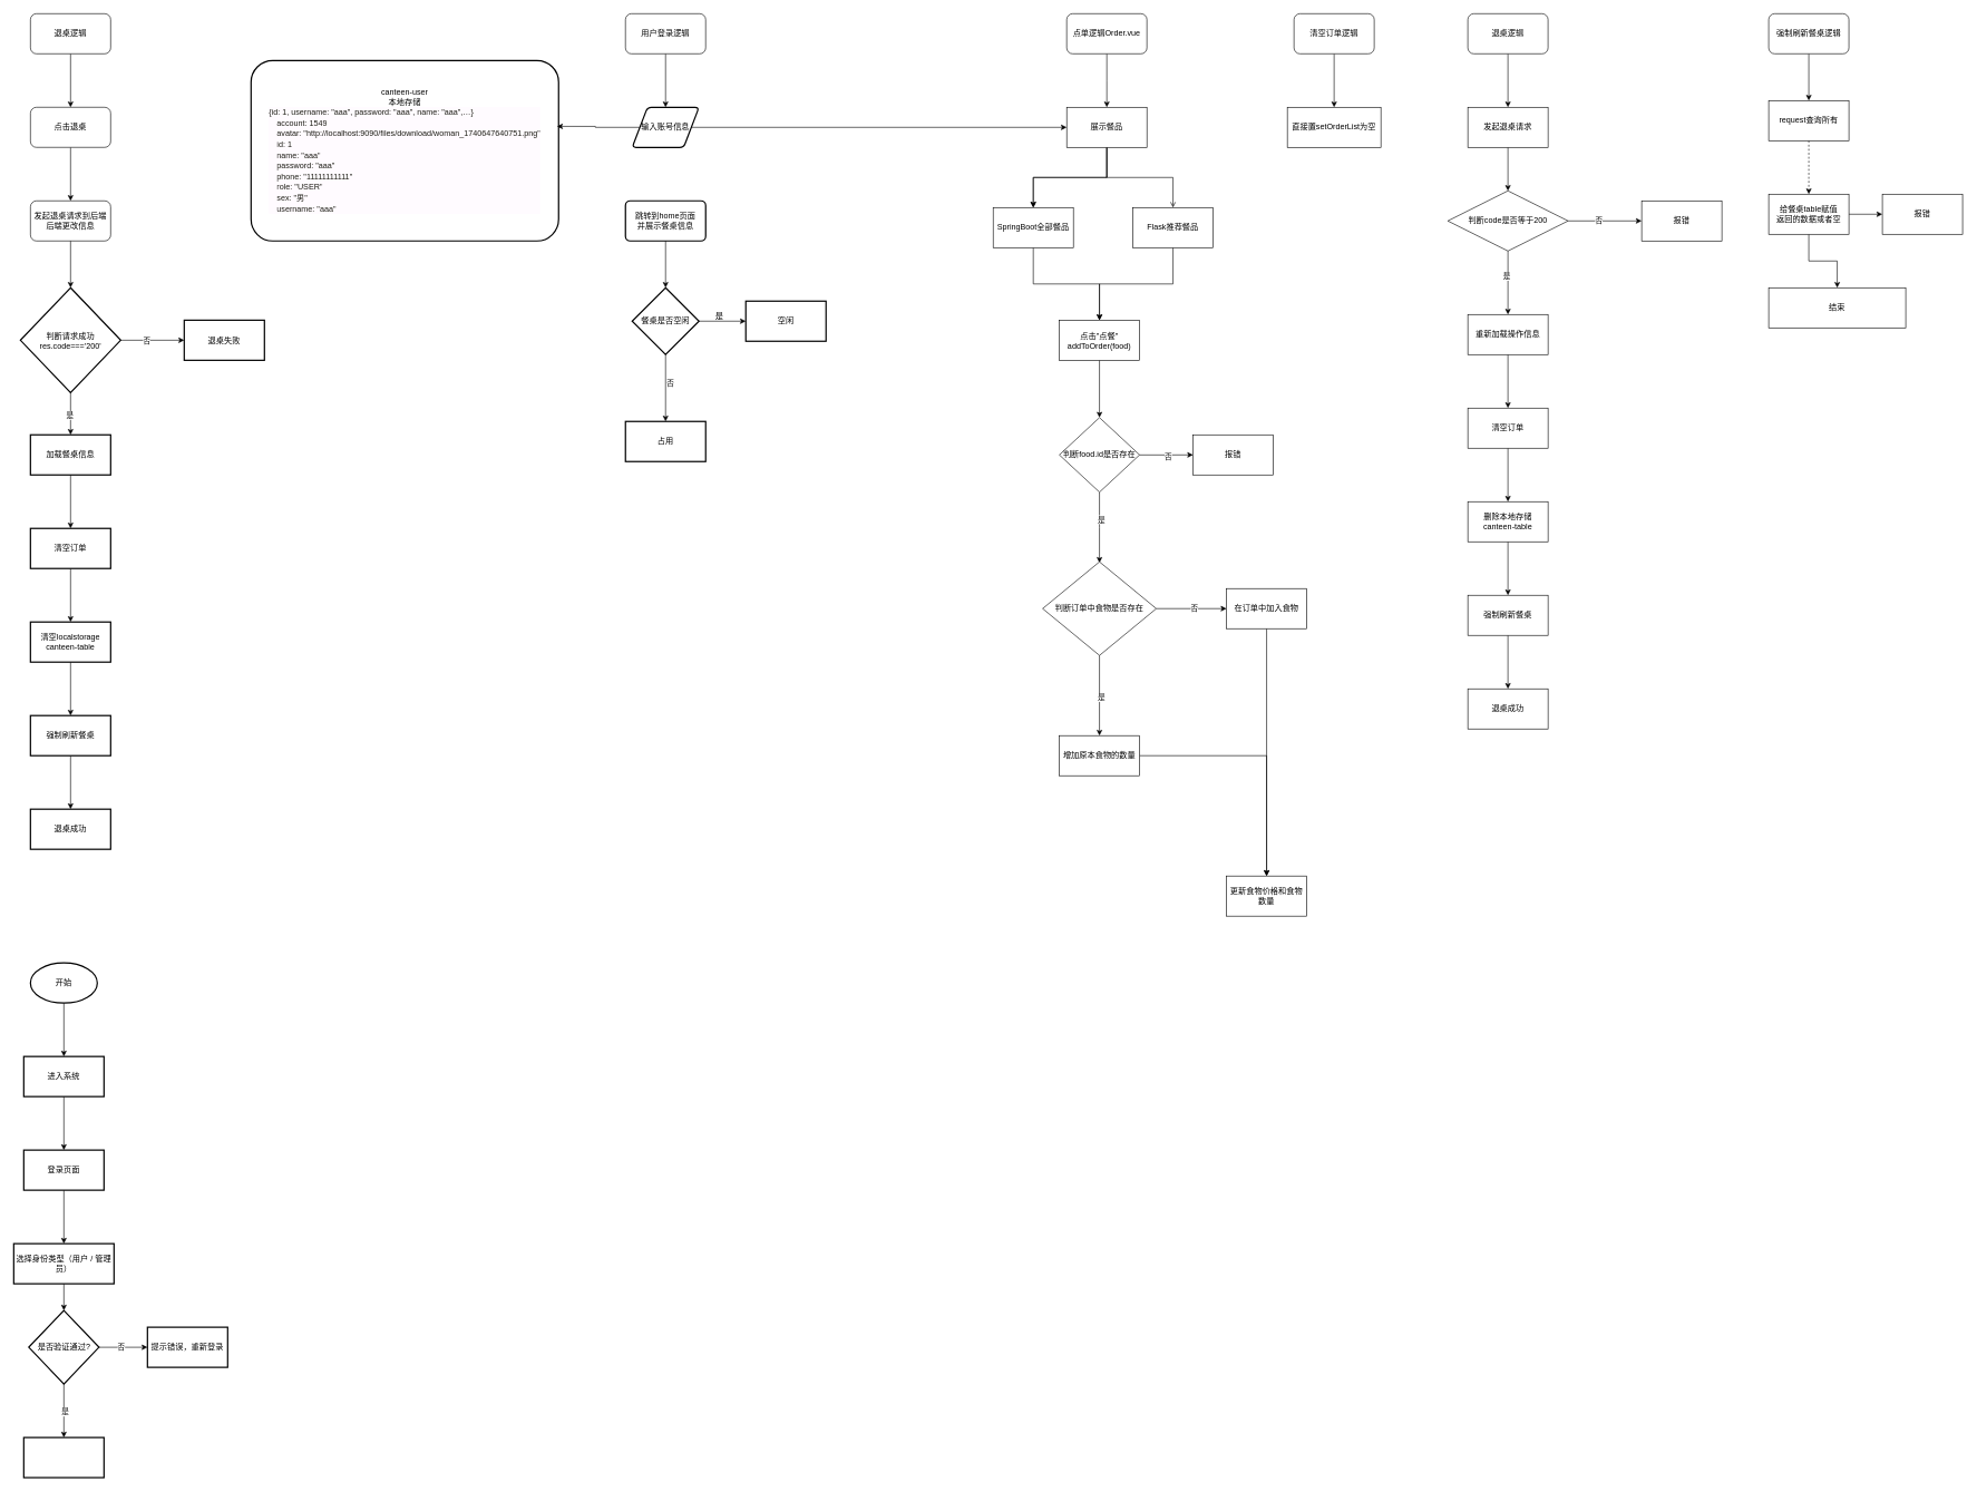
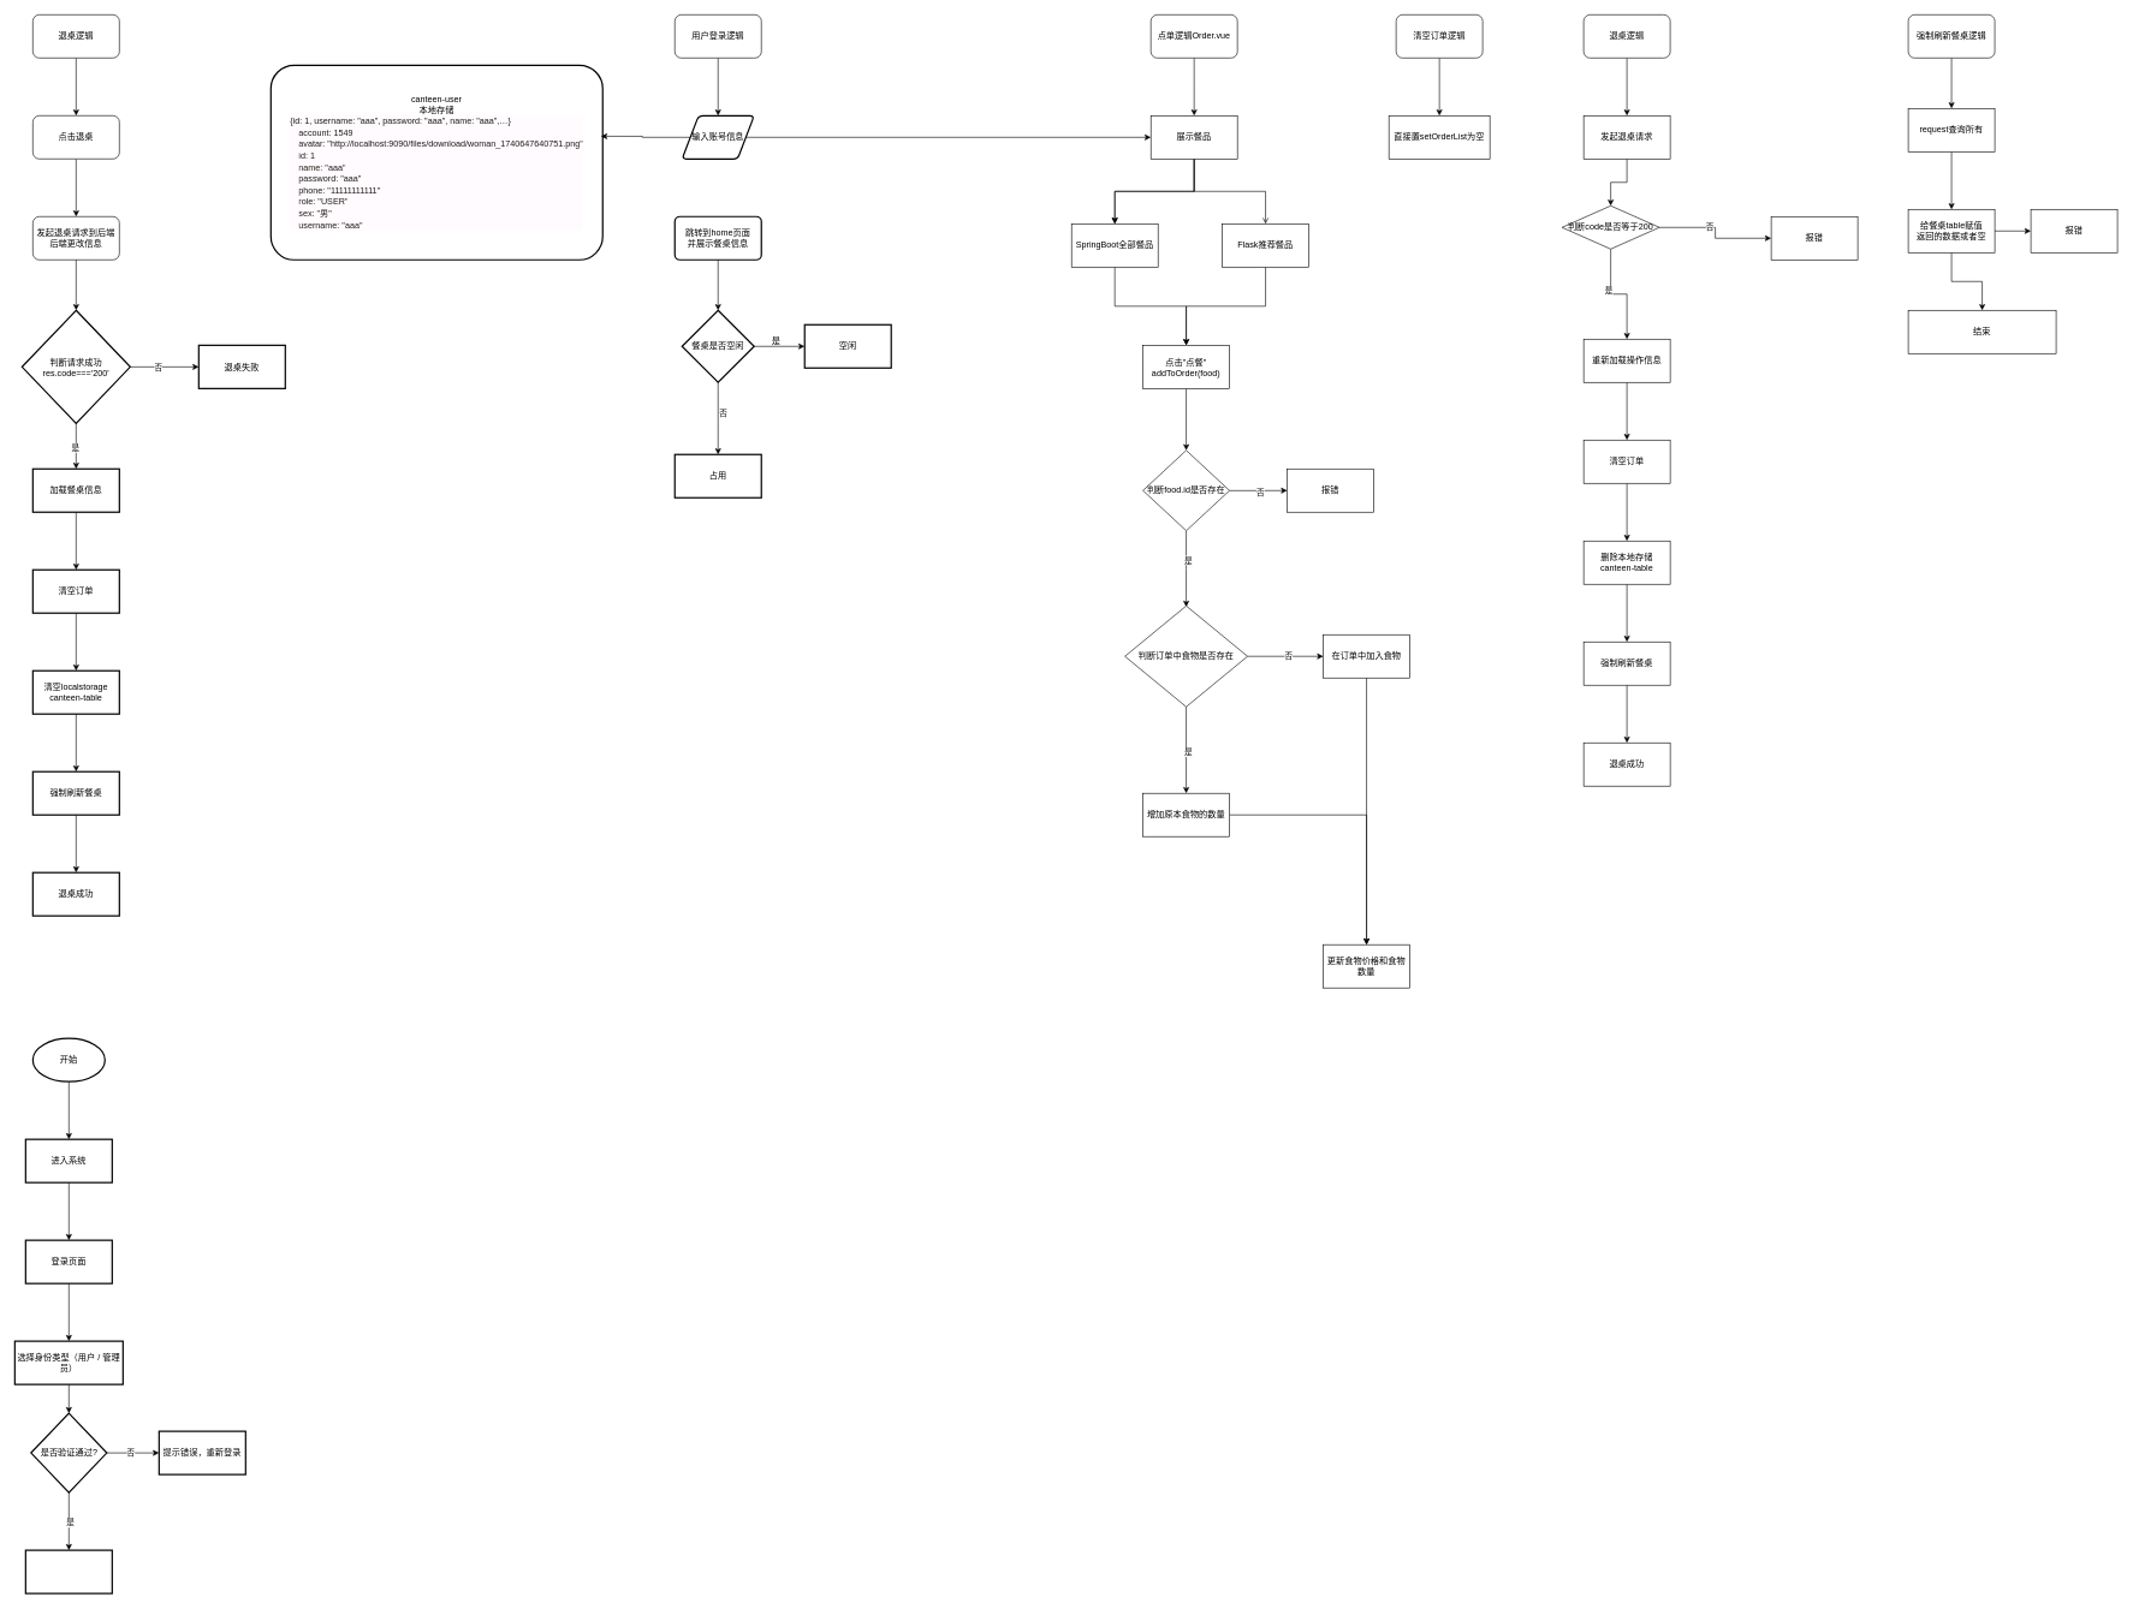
- <mxCell id="90" value="" style="edgeStyle=orthogonalEdgeStyle;rounded=0;orthogonalLoop=1;jettySize=auto;html=1;dashed=1;" parent="1" source="91" target="94" edge="1"><mxGeometry relative="1" as="geometry" /></mxCell>
+ <mxCell id="90" value="" style="edgeStyle=orthogonalEdgeStyle;rounded=0;orthogonalLoop=1;jettySize=auto;html=1;" parent="1" source="91" target="94" edge="1"><mxGeometry relative="1" as="geometry" /></mxCell>
- <mxCell id="77" value="判断code是否等于200" style="rhombus;whiteSpace=wrap;html=1;" parent="1" vertex="1"><mxGeometry x="2165" y="285" width="180" height="90" as="geometry" /></mxCell>
+ <mxCell id="77" value="判断code是否等于200" style="rhombus;whiteSpace=wrap;html=1;" parent="1" vertex="1"><mxGeometry x="2165" y="285" width="135" height="60" as="geometry" /></mxCell>
